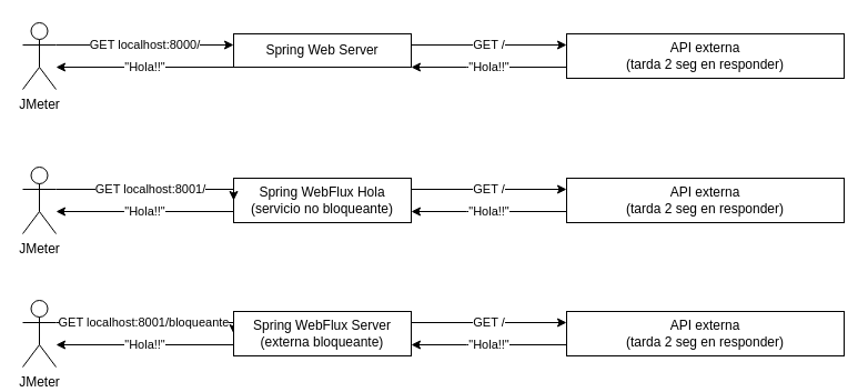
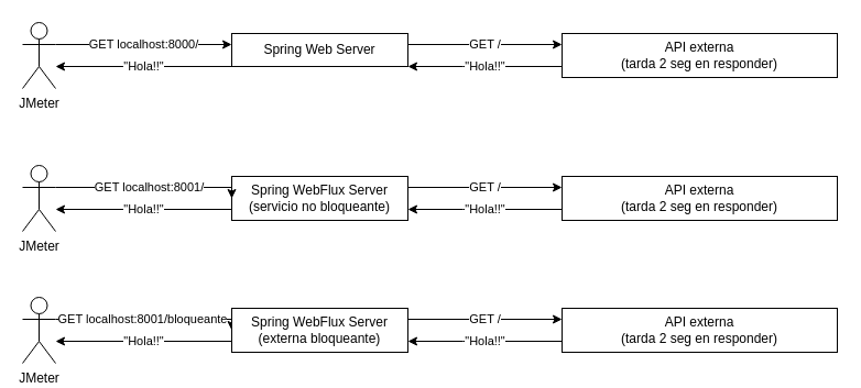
- <mxCell id="11" value="Spring WebFlux&amp;nbsp;Hola&lt;br&gt;(servicio no bloqueante)" style="rounded=0;whiteSpace=wrap;html=1;" vertex="1" parent="1"><mxGeometry x="210" y="160" width="160" height="40" as="geometry" /></mxCell>
+ <mxCell id="11" value="Spring WebFlux&amp;nbsp;Server&lt;br&gt;(servicio no bloqueante)" style="rounded=0;whiteSpace=wrap;html=1;" vertex="1" parent="1"><mxGeometry x="210" y="160" width="160" height="40" as="geometry" /></mxCell>
